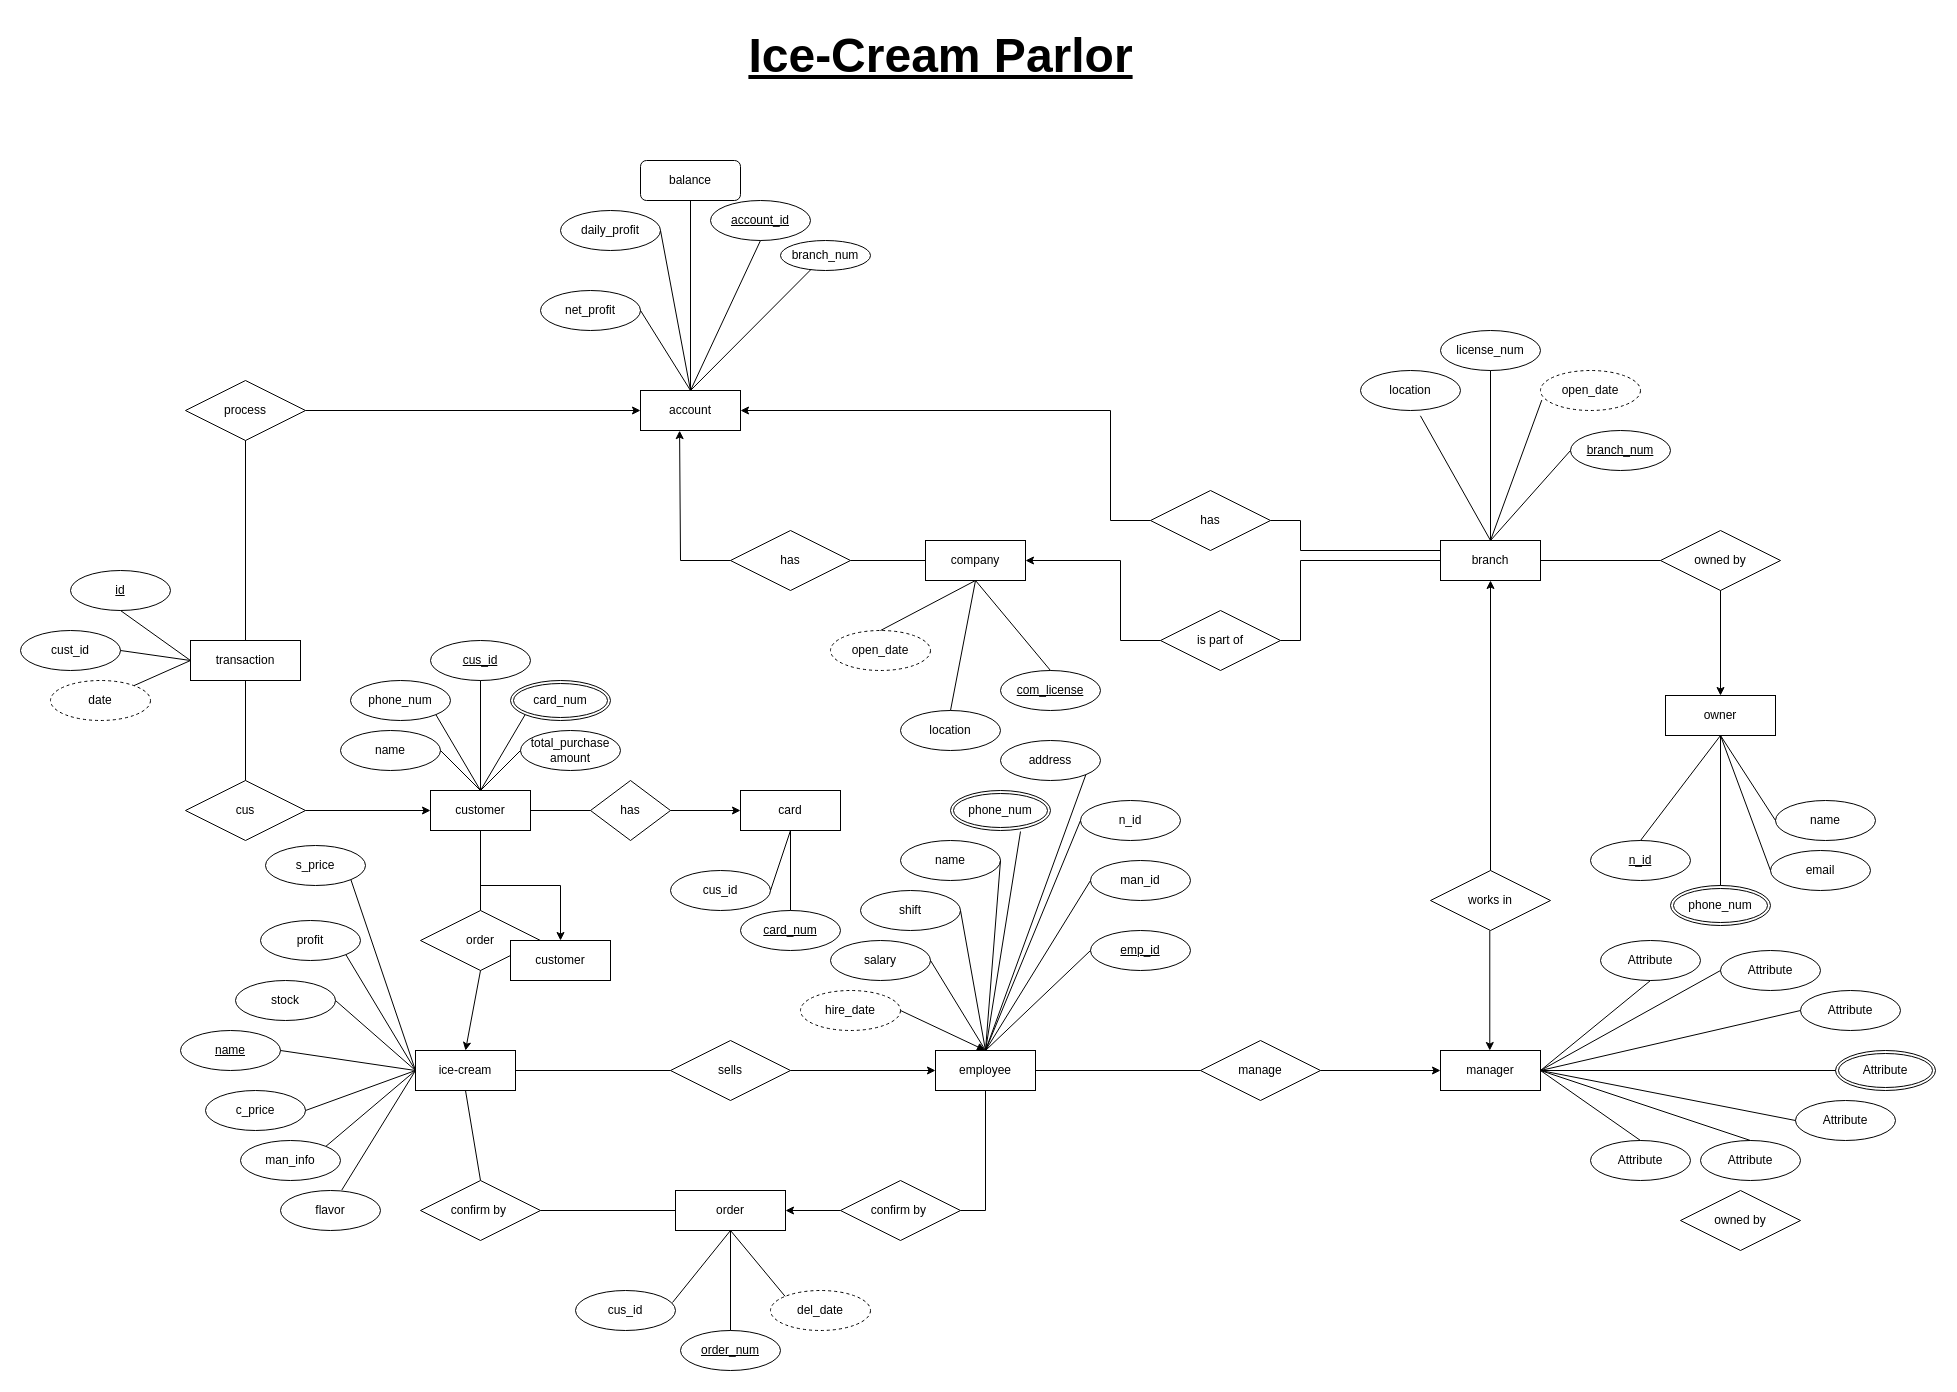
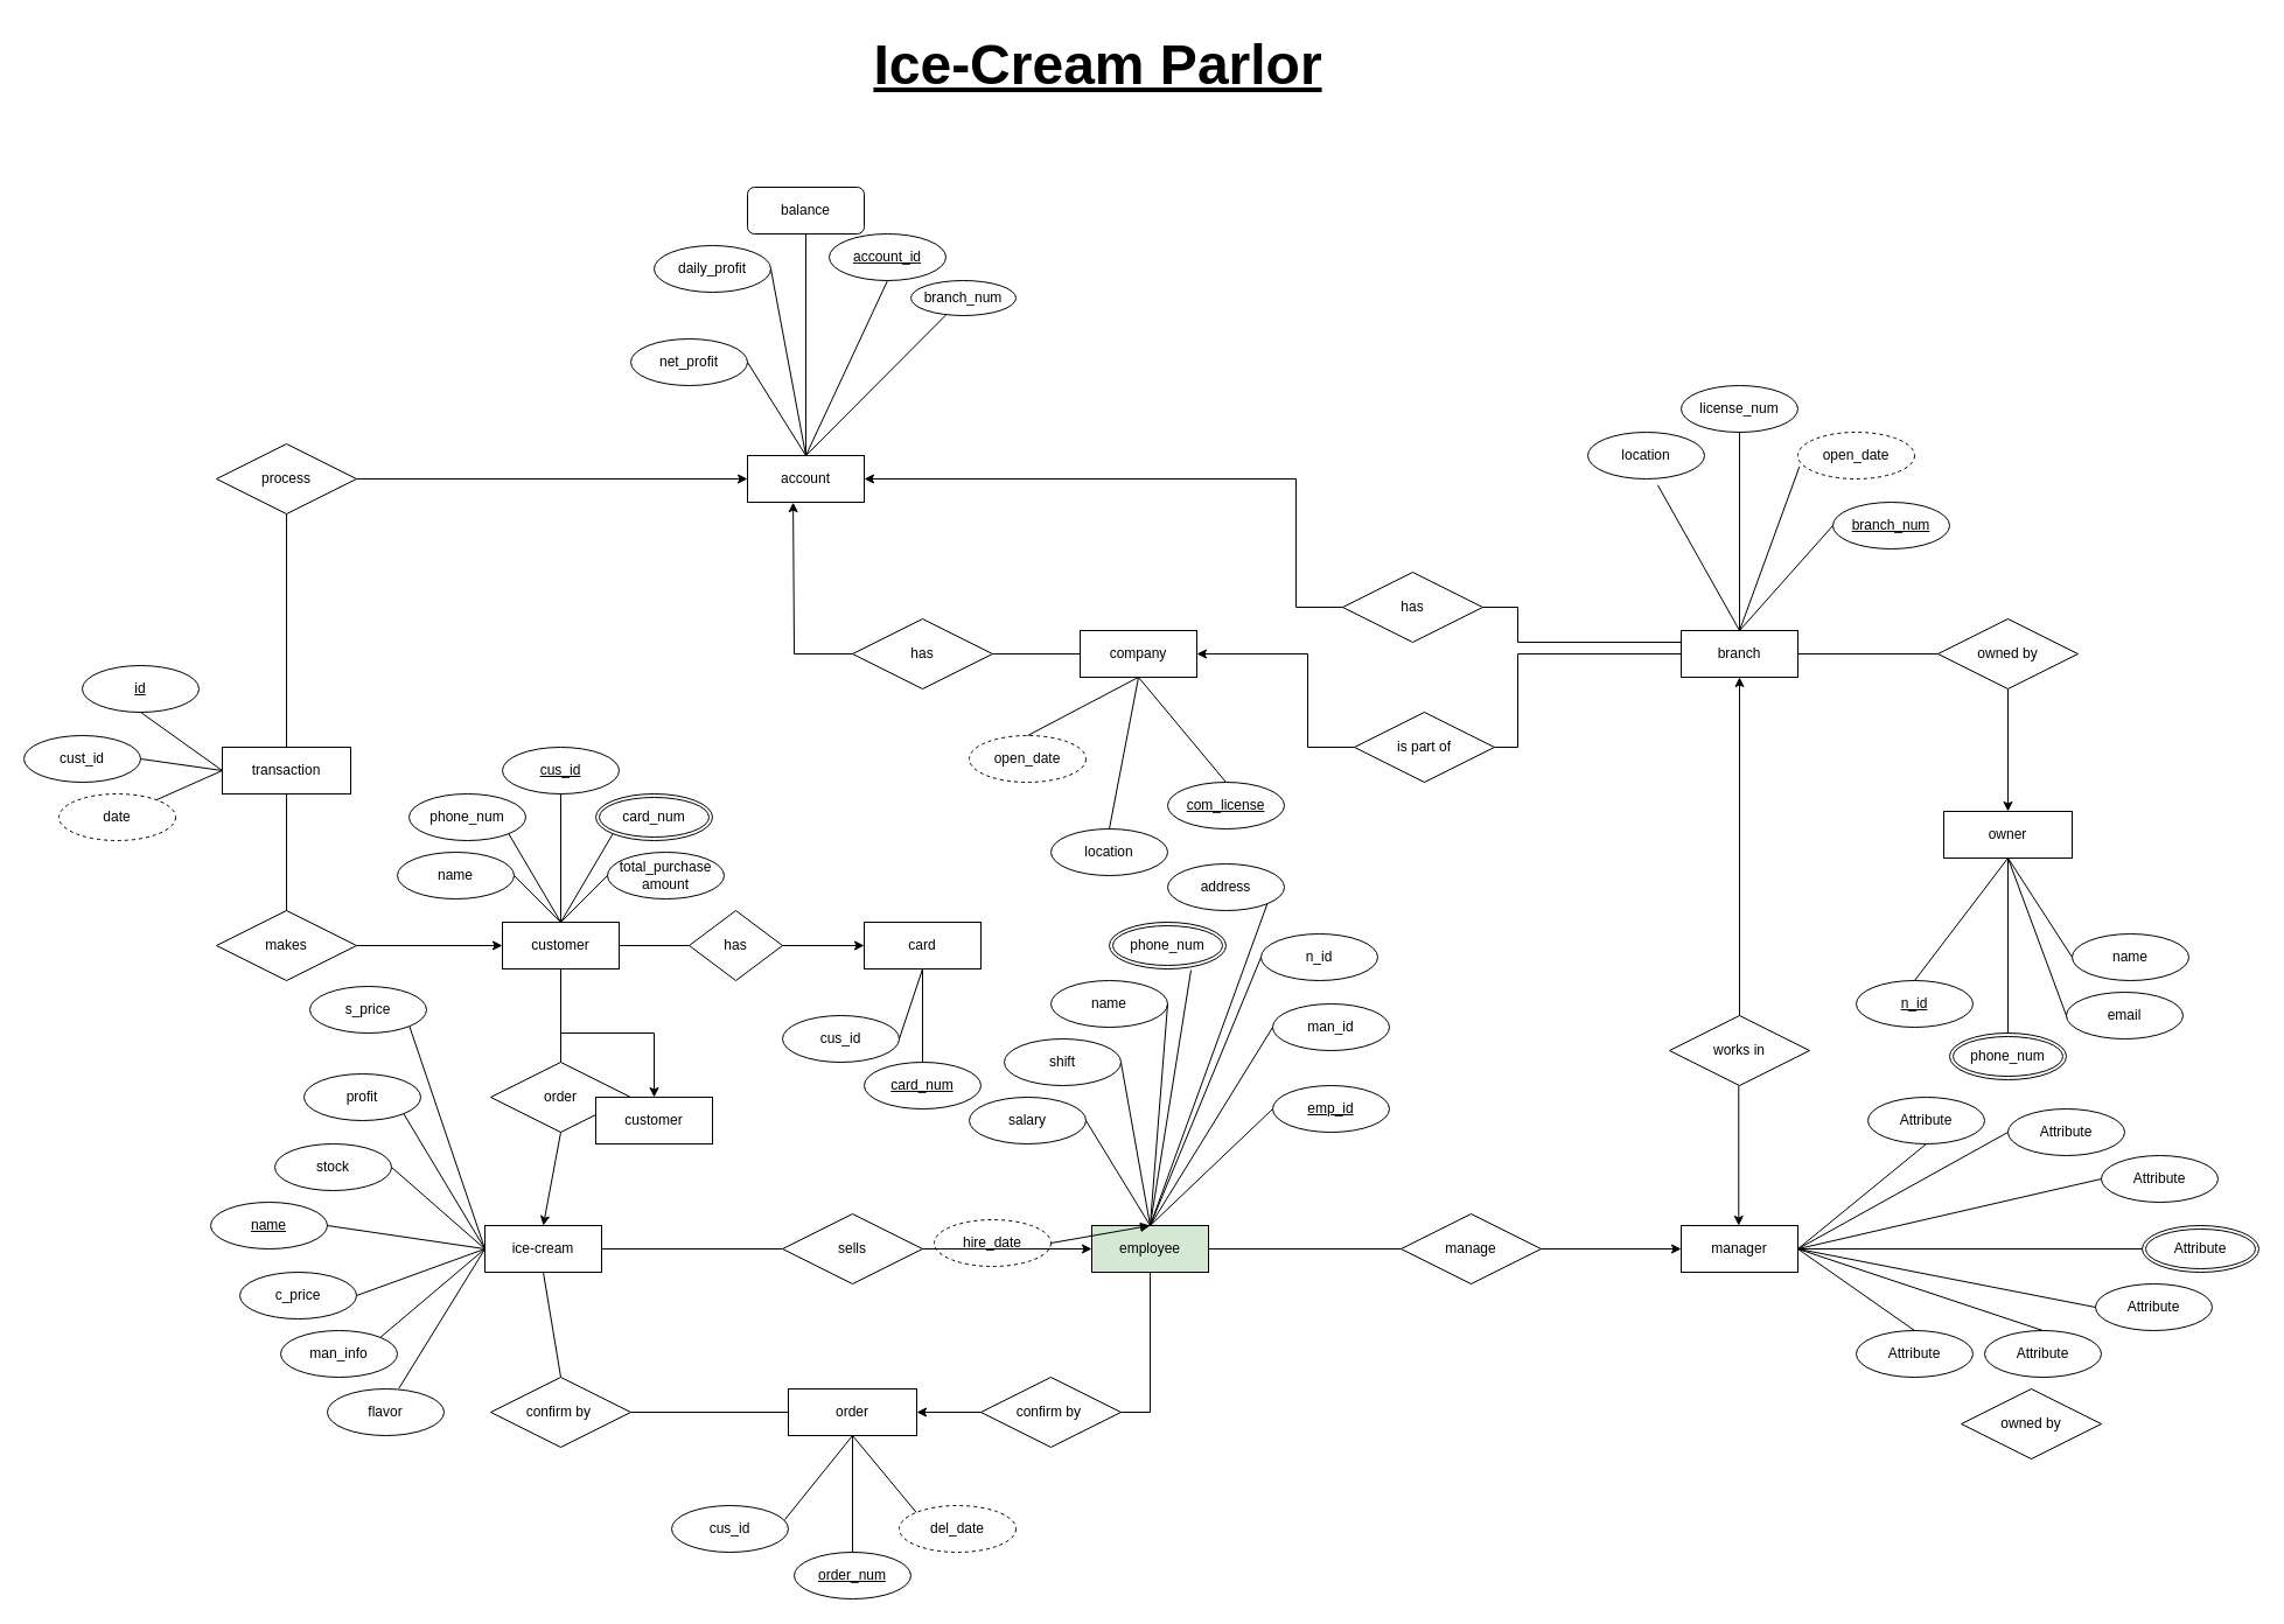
- <mxCell id="32" value="cus" style="shape=rhombus;perimeter=rhombusPerimeter;whiteSpace=wrap;html=1;align=center;" vertex="1" parent="1"><mxGeometry x="185" y="780" width="120" height="60" as="geometry" /></mxCell>
+ <mxCell id="32" value="makes" style="shape=rhombus;perimeter=rhombusPerimeter;whiteSpace=wrap;html=1;align=center;" vertex="1" parent="1"><mxGeometry x="185" y="780" width="120" height="60" as="geometry" /></mxCell>
- <mxCell id="25" value="hire_date" style="ellipse;whiteSpace=wrap;html=1;align=center;dashed=1;" vertex="1" parent="1"><mxGeometry x="800" y="990" width="100" height="40" as="geometry" /></mxCell>
+ <mxCell id="25" value="hire_date" style="ellipse;whiteSpace=wrap;html=1;align=center;dashed=1;" vertex="1" parent="1"><mxGeometry x="800" y="1045" width="100" height="40" as="geometry" /></mxCell>
- <mxCell id="5" value="employee" style="whiteSpace=wrap;html=1;align=center;" vertex="1" parent="1"><mxGeometry x="935" y="1050" width="100" height="40" as="geometry" /></mxCell>
+ <mxCell id="5" value="employee" style="whiteSpace=wrap;html=1;align=center;fillColor=#d5e8d4;" vertex="1" parent="1"><mxGeometry x="935" y="1050" width="100" height="40" as="geometry" /></mxCell>
